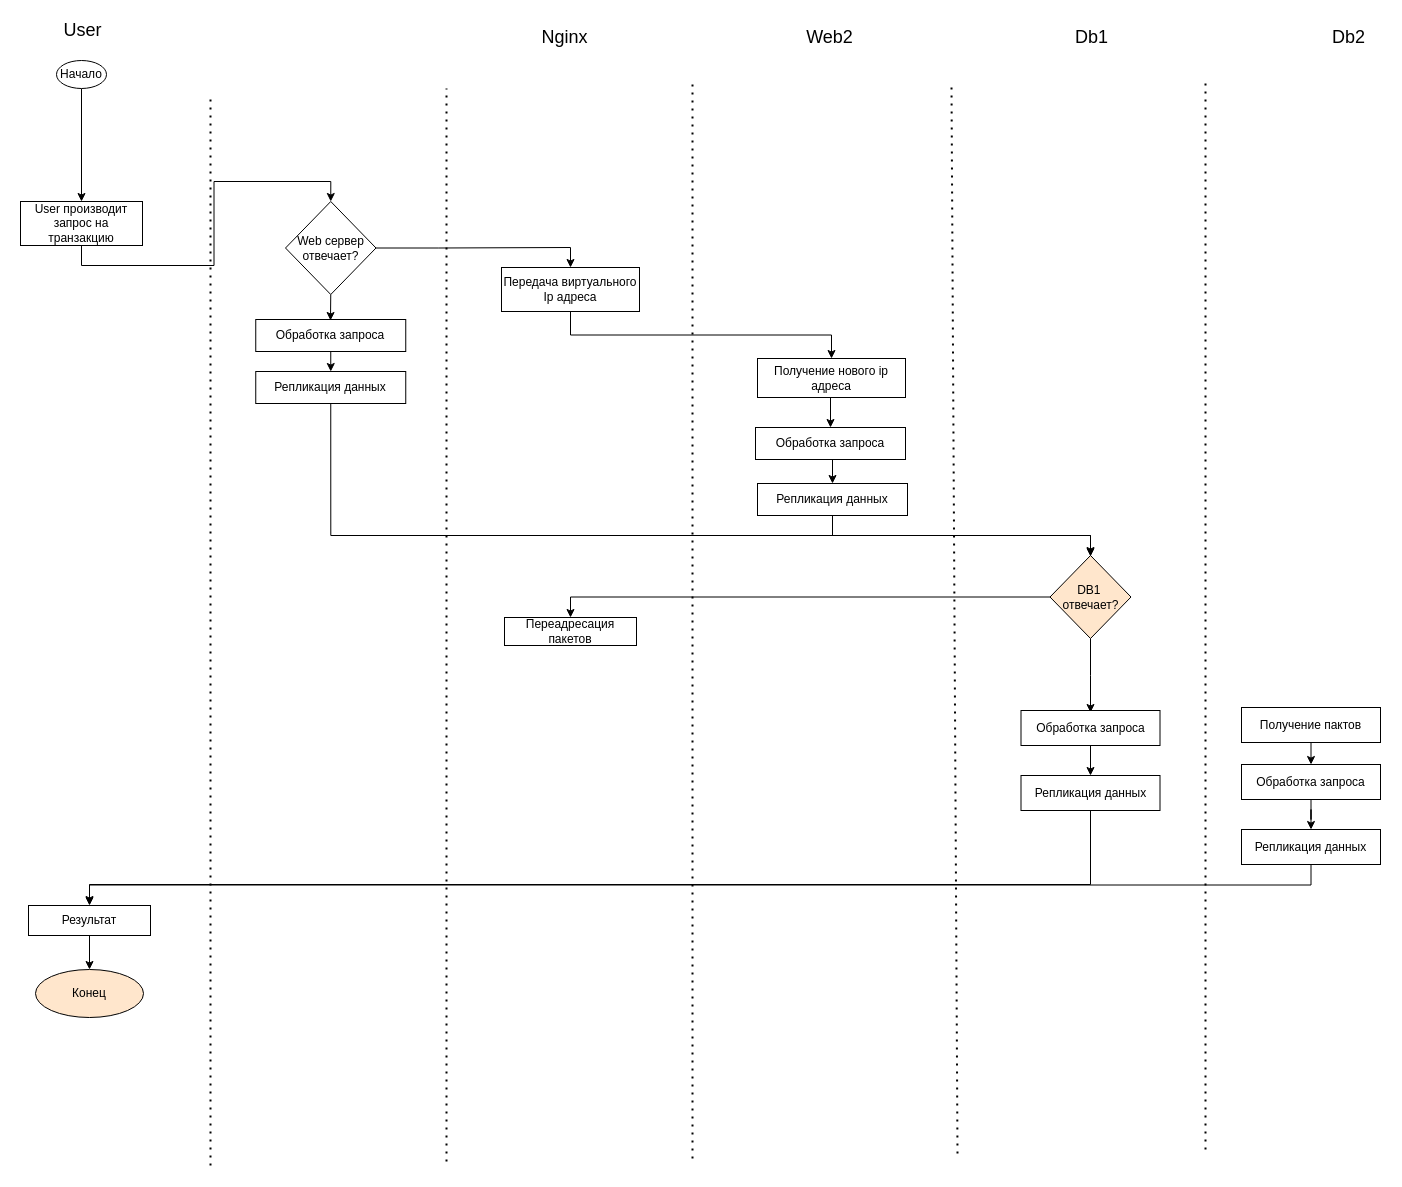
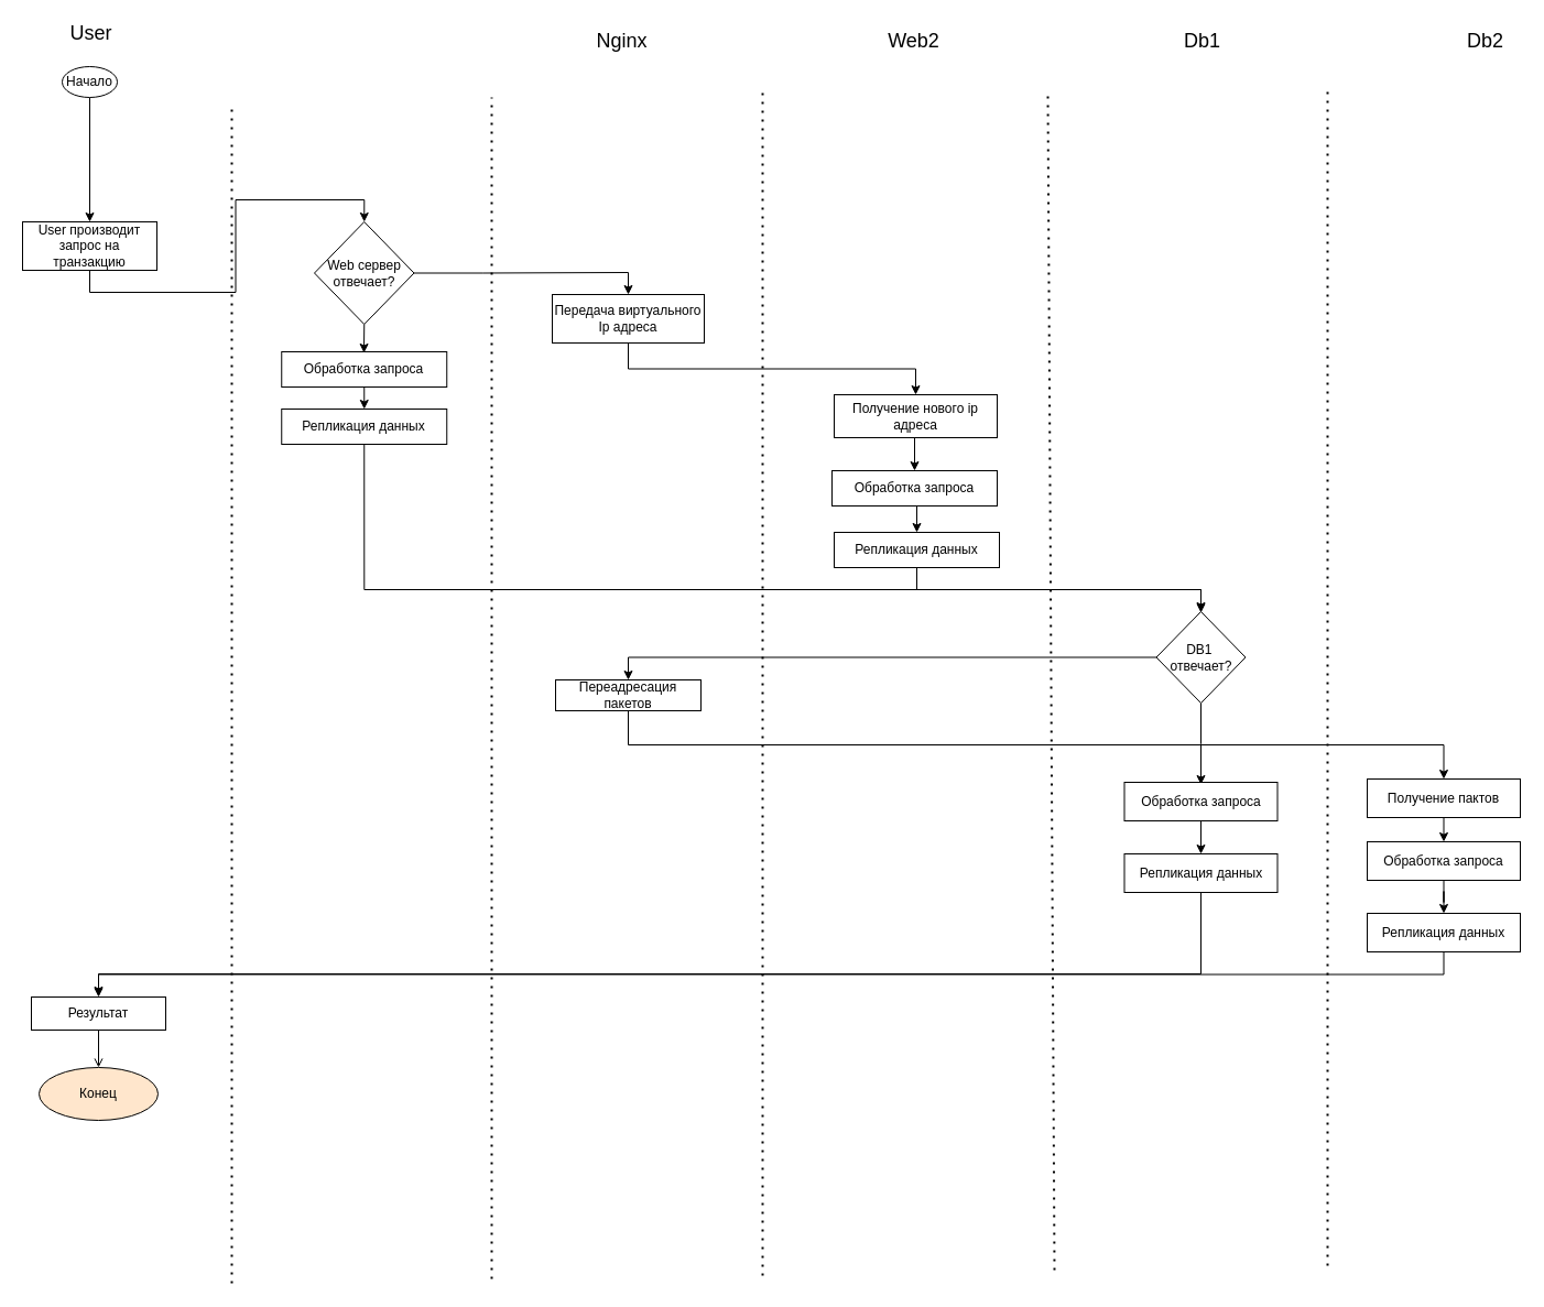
- <mxCell id="26" value="DB1&amp;nbsp;&lt;br&gt;отвечает?" style="rhombus;whiteSpace=wrap;html=1;fillColor=#ffe6cc;" vertex="1" parent="1"><mxGeometry x="1049.5" y="555" width="81" height="83" as="geometry" /></mxCell>
+ <mxCell id="26" value="DB1&amp;nbsp;&lt;br&gt;отвечает?" style="rhombus;whiteSpace=wrap;html=1;" vertex="1" parent="1"><mxGeometry x="1049.5" y="555" width="81" height="83" as="geometry" /></mxCell>
+ <mxCell id="28" style="edgeStyle=orthogonalEdgeStyle;rounded=0;orthogonalLoop=1;jettySize=auto;html=1;exitX=0.5;exitY=1;exitDx=0;exitDy=0;entryX=0.5;entryY=0;entryDx=0;entryDy=0;" edge="1" parent="1" source="29" target="31"><mxGeometry relative="1" as="geometry"><mxPoint x="1281.966" y="700.724" as="targetPoint" /></mxGeometry></mxCell>
- <mxCell id="38" style="edgeStyle=orthogonalEdgeStyle;rounded=0;orthogonalLoop=1;jettySize=auto;html=1;exitX=0.5;exitY=1;exitDx=0;exitDy=0;entryX=0.5;entryY=0;entryDx=0;entryDy=0;" edge="1" parent="1" source="39" target="40"><mxGeometry relative="1" as="geometry" /></mxCell>
+ <mxCell id="38" style="edgeStyle=orthogonalEdgeStyle;rounded=0;orthogonalLoop=1;jettySize=auto;html=1;exitX=0.5;exitY=1;exitDx=0;exitDy=0;entryX=0.5;entryY=0;entryDx=0;entryDy=0;endArrow=open;" edge="1" parent="1" source="39" target="40"><mxGeometry relative="1" as="geometry" /></mxCell>
